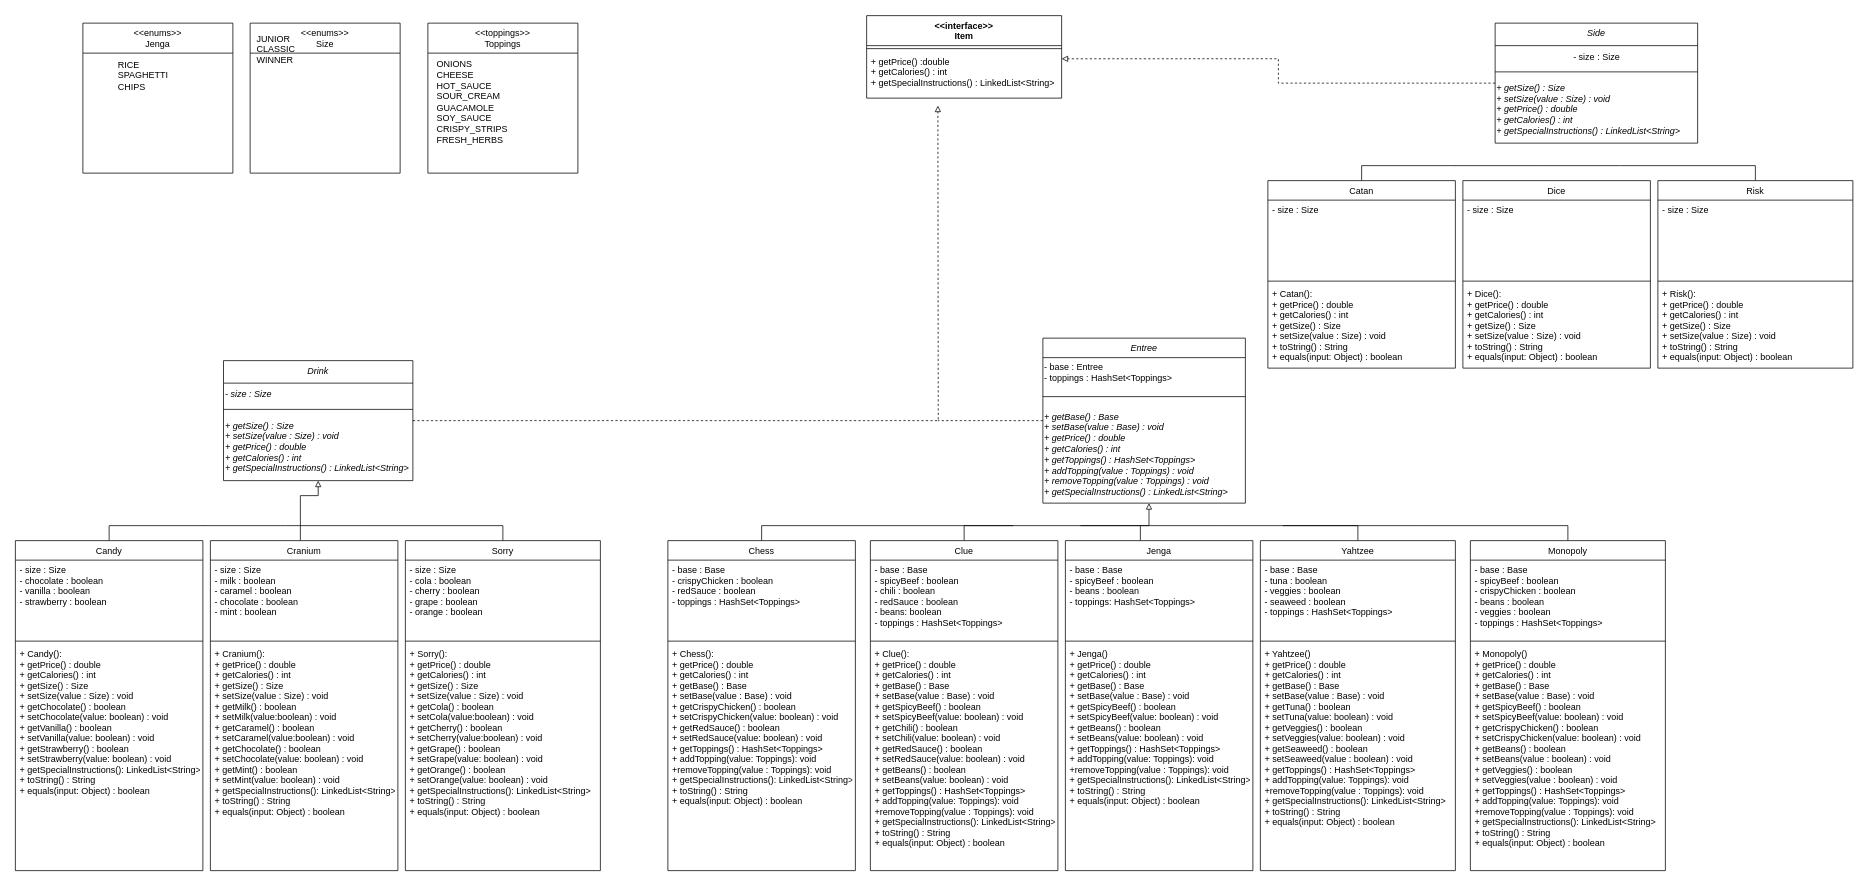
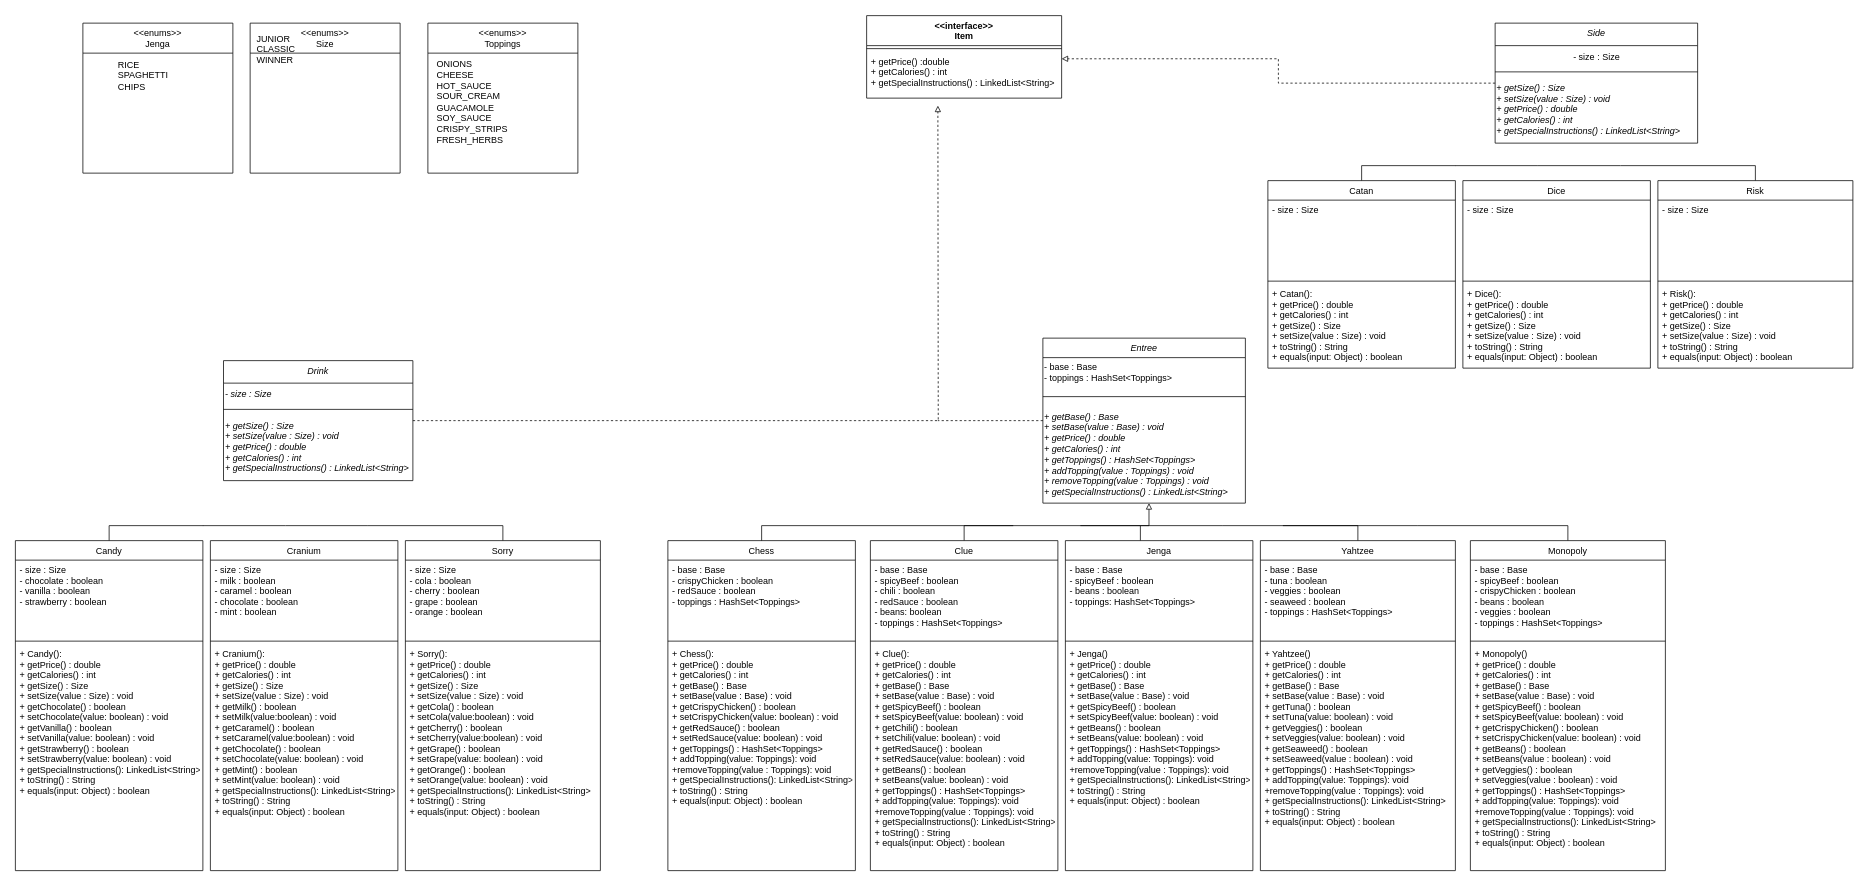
- <mxCell id="81" value="&lt;span style=&quot;font-weight: normal;&quot;&gt;&amp;lt;&amp;lt;toppings&amp;gt;&amp;gt;&lt;br&gt;Toppings&lt;/span&gt;" style="swimlane;whiteSpace=wrap;html=1;startSize=40;" parent="1" vertex="1"><mxGeometry x="570" y="30" width="200" height="200" as="geometry" /></mxCell>
+ <mxCell id="81" value="&lt;span style=&quot;font-weight: normal;&quot;&gt;&amp;lt;&amp;lt;enums&amp;gt;&amp;gt;&lt;br&gt;Toppings&lt;/span&gt;" style="swimlane;whiteSpace=wrap;html=1;startSize=40;" parent="1" vertex="1"><mxGeometry x="570" y="30" width="200" height="200" as="geometry" /></mxCell>
- <mxCell id="13" value="&lt;div style=&quot;&quot;&gt;&lt;span style=&quot;background-color: initial;&quot;&gt;- base : Entree&lt;/span&gt;&lt;/div&gt;&lt;div style=&quot;&quot;&gt;&lt;span style=&quot;background-color: initial;&quot;&gt;- toppings : HashSet&amp;lt;Toppings&amp;gt;&lt;/span&gt;&lt;/div&gt;" style="text;html=1;align=left;verticalAlign=middle;resizable=0;points=[];autosize=1;strokeColor=none;fillColor=none;" vertex="1" parent="12"><mxGeometry y="26" width="270" height="40" as="geometry" /></mxCell>
+ <mxCell id="13" value="&lt;div style=&quot;&quot;&gt;&lt;span style=&quot;background-color: initial;&quot;&gt;- base : Base&lt;/span&gt;&lt;/div&gt;&lt;div style=&quot;&quot;&gt;&lt;span style=&quot;background-color: initial;&quot;&gt;- toppings : HashSet&amp;lt;Toppings&amp;gt;&lt;/span&gt;&lt;/div&gt;" style="text;html=1;align=left;verticalAlign=middle;resizable=0;points=[];autosize=1;strokeColor=none;fillColor=none;" vertex="1" parent="12"><mxGeometry y="26" width="270" height="40" as="geometry" /></mxCell>
- <mxCell id="44" style="edgeStyle=orthogonalEdgeStyle;rounded=0;orthogonalLoop=1;jettySize=auto;html=1;endArrow=block;endFill=0;entryX=0.5;entryY=1;entryDx=0;entryDy=0;" parent="1" source="45" target="40" edge="1"><mxGeometry relative="1" as="geometry"><mxPoint x="250" y="700" as="targetPoint" /><Array as="points"><mxPoint x="400" y="660" /><mxPoint x="424" y="660" /></Array></mxGeometry></mxCell>
